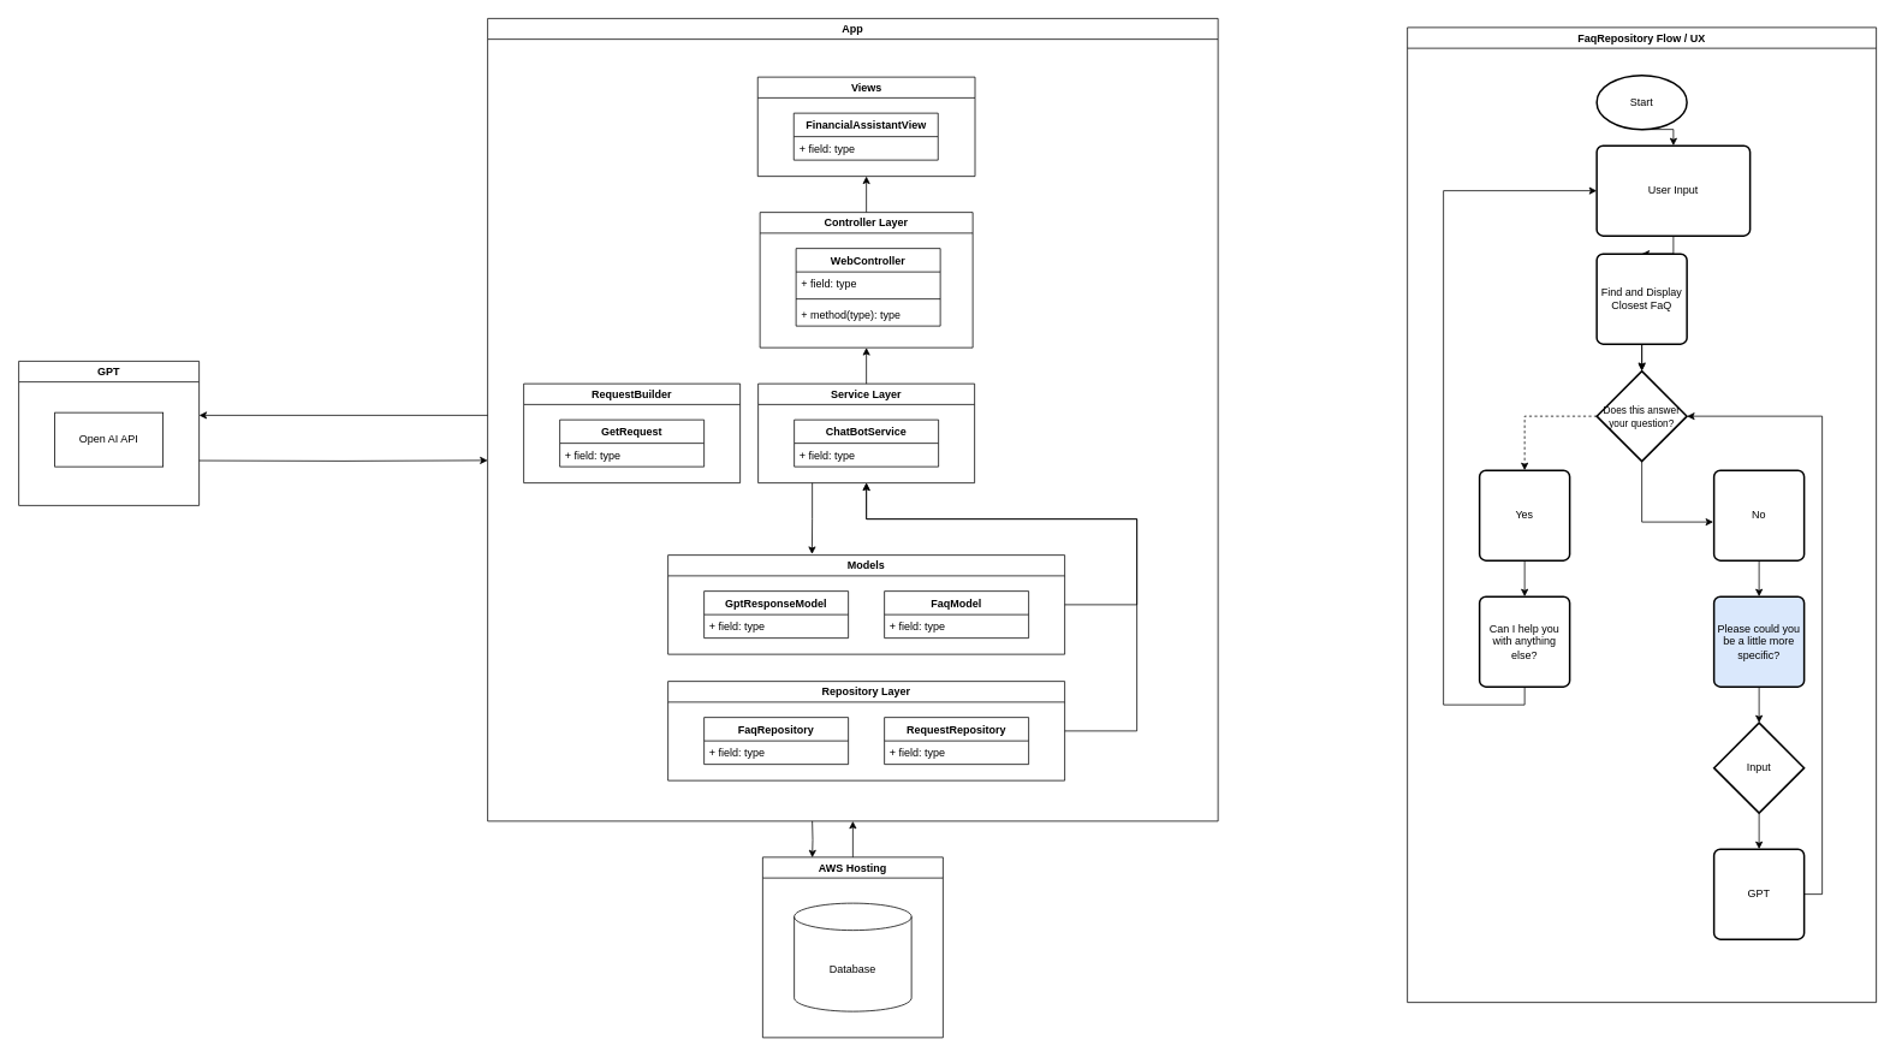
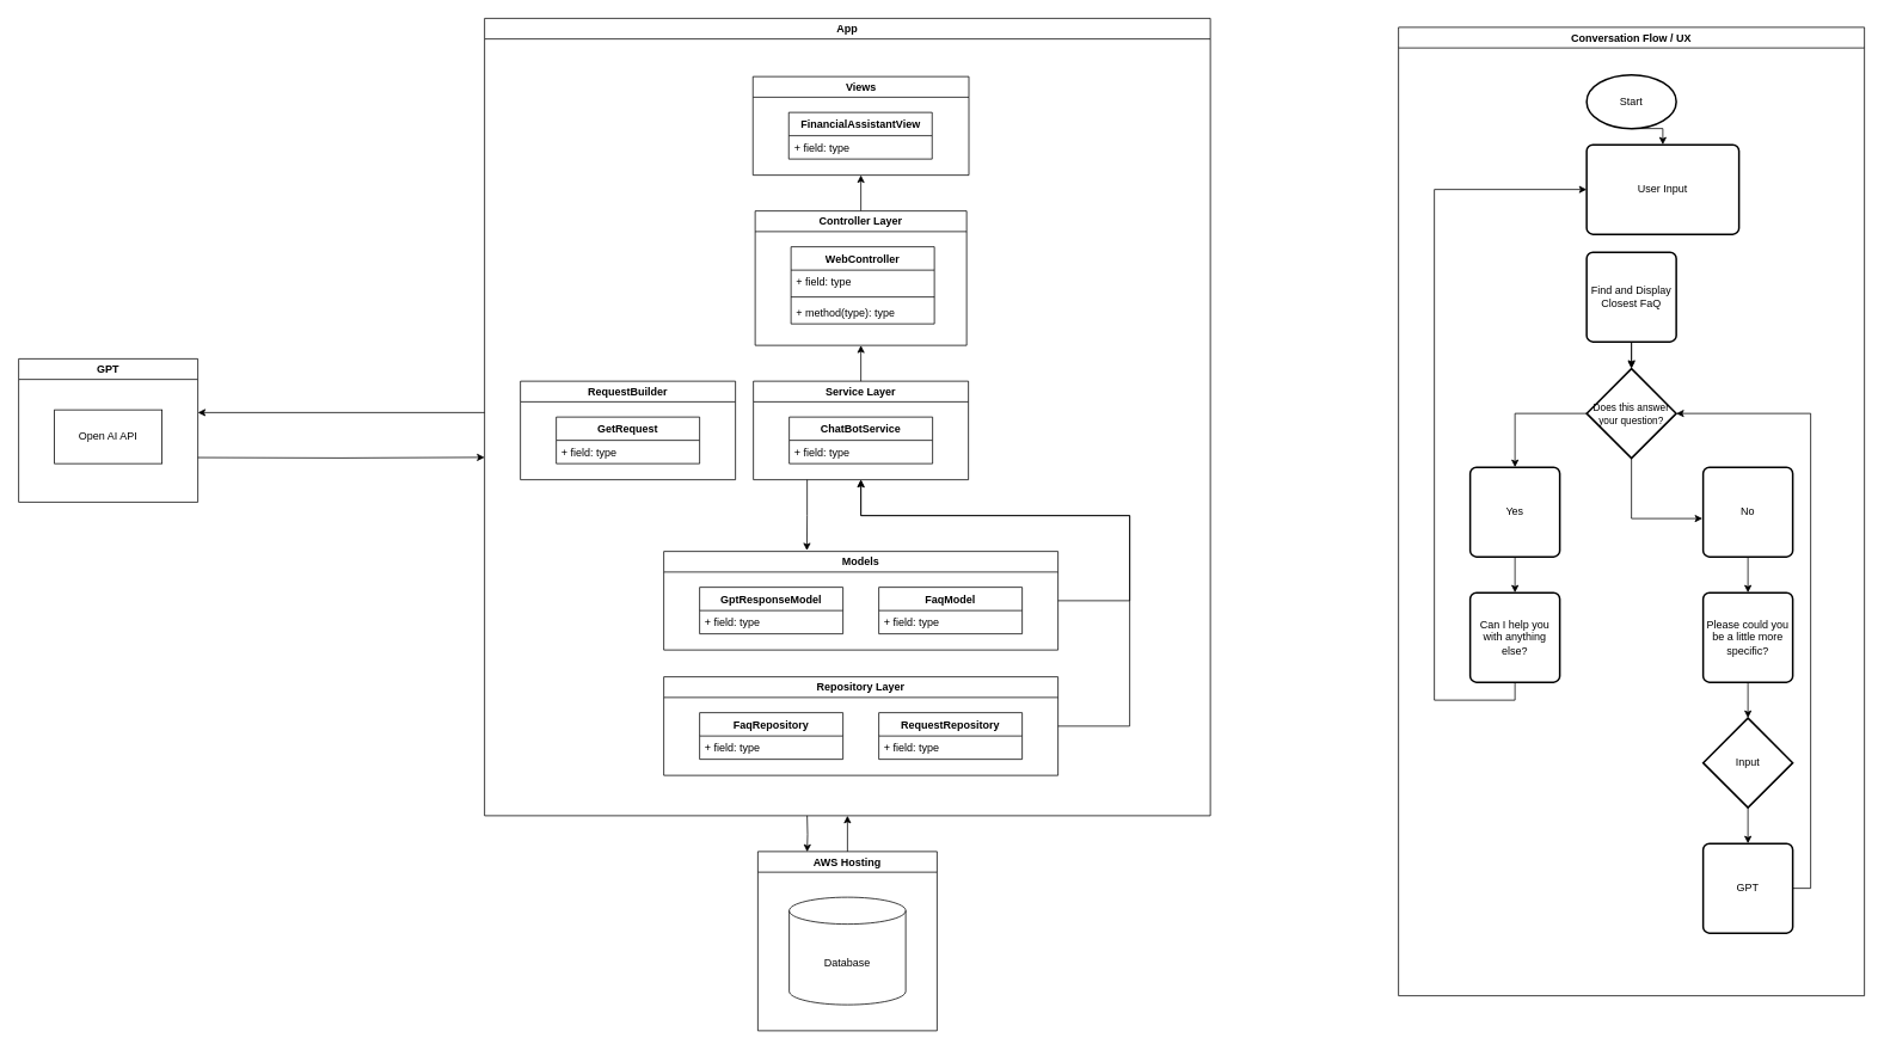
- <mxCell id="34" value="FaqRepository Flow / UX" style="swimlane;whiteSpace=wrap;html=1;" vertex="1" parent="1"><mxGeometry x="1560" y="30" width="520" height="1081" as="geometry" /></mxCell>
+ <mxCell id="34" value="Conversation Flow / UX" style="swimlane;whiteSpace=wrap;html=1;" vertex="1" parent="1"><mxGeometry x="1560" y="30" width="520" height="1081" as="geometry" /></mxCell>
- <mxCell id="37" style="edgeStyle=orthogonalEdgeStyle;rounded=0;orthogonalLoop=1;jettySize=auto;html=1;exitX=0.5;exitY=1;exitDx=0;exitDy=0;entryX=0.5;entryY=0;entryDx=0;entryDy=0;" edge="1" parent="34" source="38" target="40"><mxGeometry relative="1" as="geometry" /></mxCell>
- <mxCell id="41" style="edgeStyle=orthogonalEdgeStyle;rounded=0;orthogonalLoop=1;jettySize=auto;html=1;exitX=0;exitY=0.5;exitDx=0;exitDy=0;exitPerimeter=0;entryX=0.5;entryY=0;entryDx=0;entryDy=0;dashed=1;" edge="1" parent="34" source="42" target="44"><mxGeometry relative="1" as="geometry" /></mxCell>
+ <mxCell id="41" style="edgeStyle=orthogonalEdgeStyle;rounded=0;orthogonalLoop=1;jettySize=auto;html=1;exitX=0;exitY=0.5;exitDx=0;exitDy=0;exitPerimeter=0;entryX=0.5;entryY=0;entryDx=0;entryDy=0;" edge="1" parent="34" source="42" target="44"><mxGeometry relative="1" as="geometry" /></mxCell>
- <mxCell id="49" value="Please could you be a little more specific?" style="rounded=1;whiteSpace=wrap;html=1;absoluteArcSize=1;arcSize=14;strokeWidth=2;fillColor=#dae8fc;" vertex="1" parent="34"><mxGeometry x="340" y="631" width="100" height="100" as="geometry" /></mxCell>
+ <mxCell id="49" value="Please could you be a little more specific?" style="rounded=1;whiteSpace=wrap;html=1;absoluteArcSize=1;arcSize=14;strokeWidth=2;" vertex="1" parent="34"><mxGeometry x="340" y="631" width="100" height="100" as="geometry" /></mxCell>
